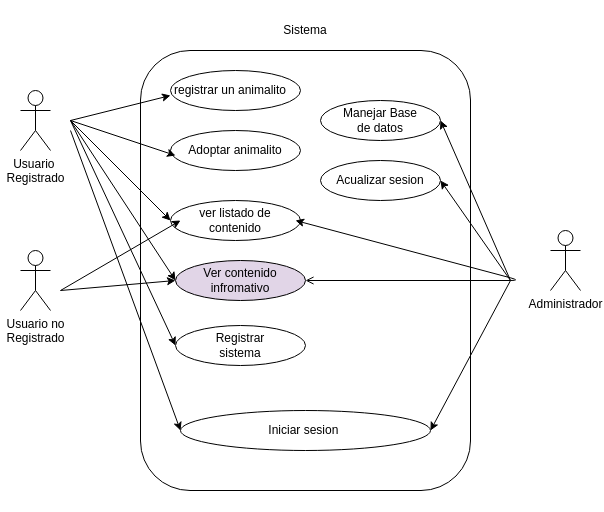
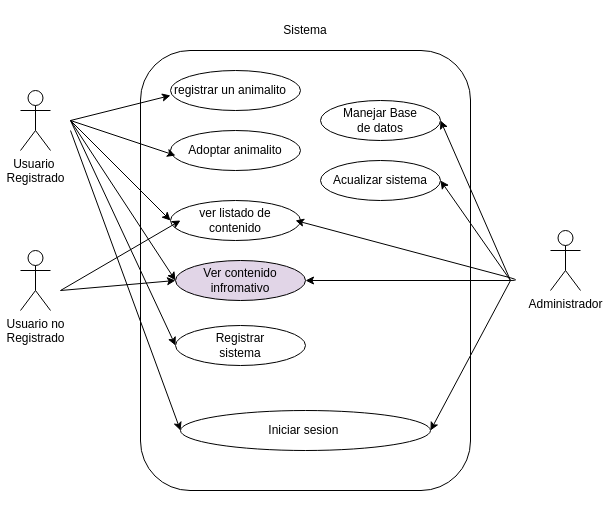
- <mxCell id="16" value="Acualizar sesion" style="ellipse;whiteSpace=wrap;html=1;" vertex="1" parent="1"><mxGeometry x="320" y="160" width="120" height="40" as="geometry" /></mxCell>
+ <mxCell id="16" value="Acualizar sistema" style="ellipse;whiteSpace=wrap;html=1;" vertex="1" parent="1"><mxGeometry x="320" y="160" width="120" height="40" as="geometry" /></mxCell>
- <mxCell id="30" value="" style="endArrow=open;startArrow=classic;html=1;entryX=1;entryY=0.5;entryDx=0;entryDy=0;exitX=1;exitY=0.5;exitDx=0;exitDy=0;" edge="1" parent="1" source="11" target="17"><mxGeometry width="50" height="50" relative="1" as="geometry"><mxPoint x="338" y="325" as="sourcePoint" /><mxPoint x="388" y="275" as="targetPoint" /><Array as="points"><mxPoint x="520" y="280" /></Array></mxGeometry></mxCell>
+ <mxCell id="30" value="" style="endArrow=classic;startArrow=classic;html=1;entryX=1;entryY=0.5;entryDx=0;entryDy=0;exitX=1;exitY=0.5;exitDx=0;exitDy=0;" edge="1" parent="1" source="11" target="17"><mxGeometry width="50" height="50" relative="1" as="geometry"><mxPoint x="338" y="325" as="sourcePoint" /><mxPoint x="388" y="275" as="targetPoint" /><Array as="points"><mxPoint x="520" y="280" /></Array></mxGeometry></mxCell>
